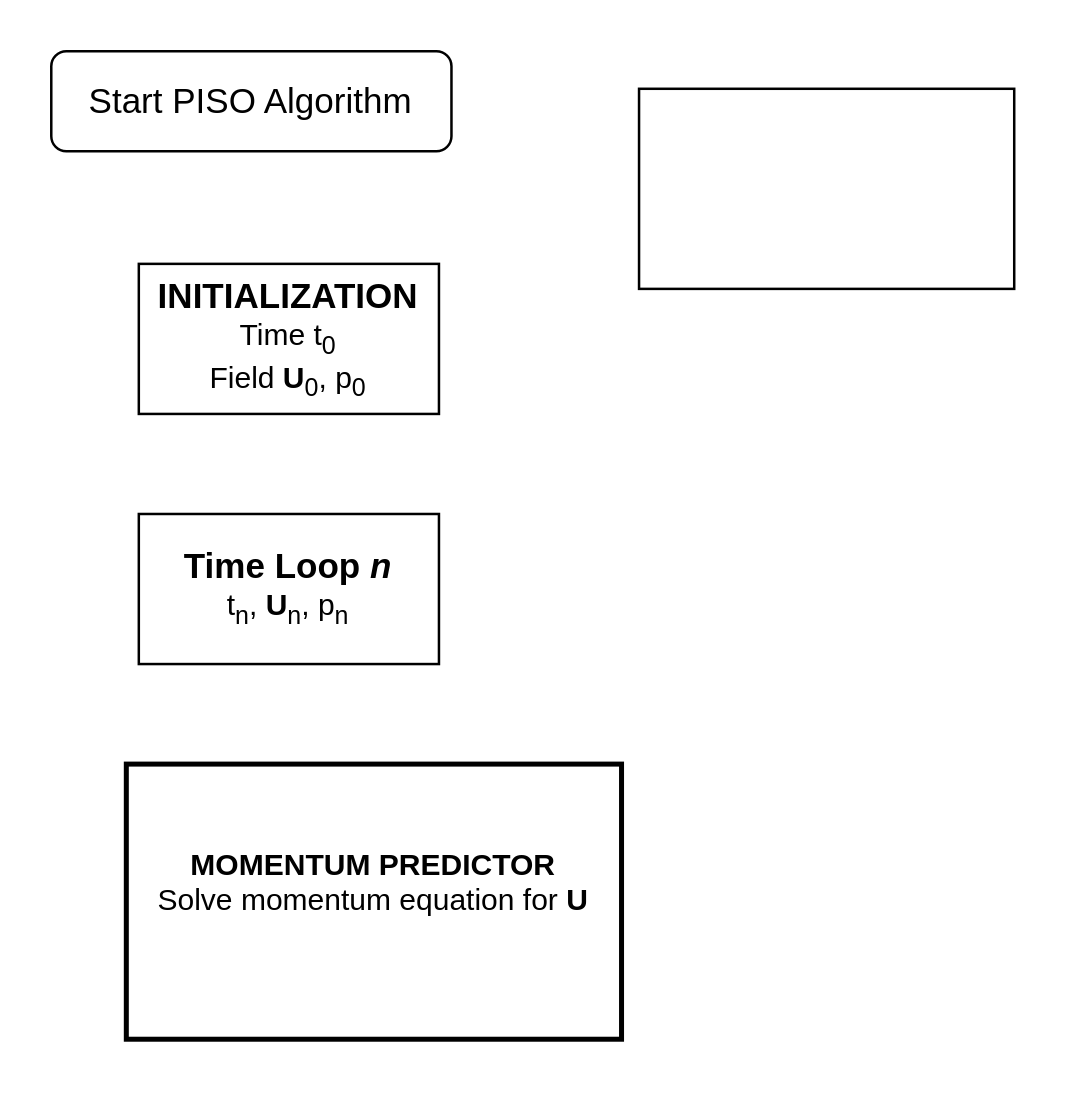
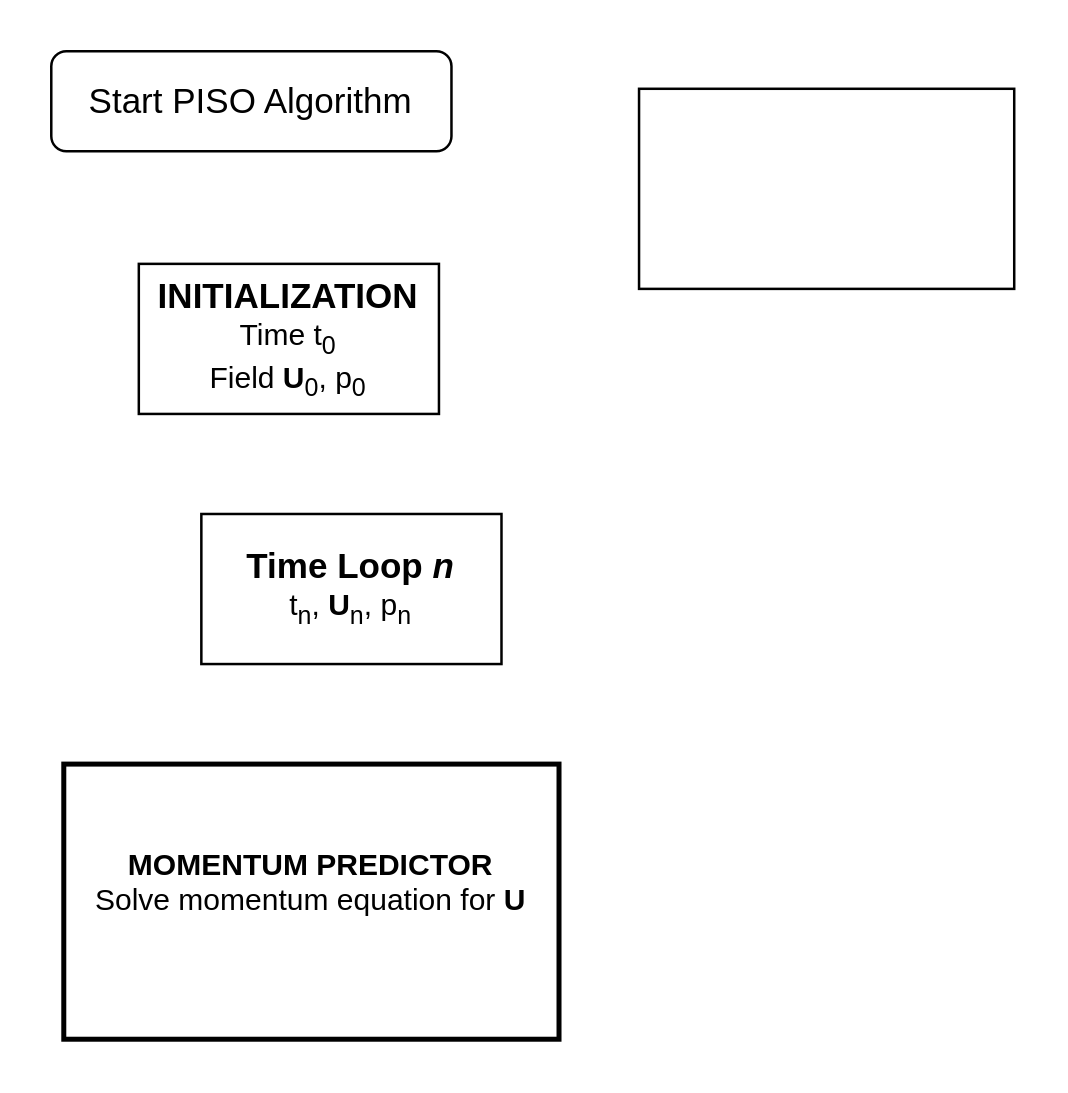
- <mxCell id="4" value="&lt;b&gt;&lt;font style=&quot;font-size: 14px;&quot;&gt;Time Loop &lt;i style=&quot;&quot;&gt;n&lt;/i&gt;&lt;/font&gt;&lt;/b&gt;&lt;br&gt;t&lt;sub&gt;n&lt;/sub&gt;,&amp;nbsp;&lt;b&gt;U&lt;/b&gt;&lt;sub&gt;n&lt;/sub&gt;, p&lt;sub&gt;n&lt;/sub&gt;" style="rounded=0;whiteSpace=wrap;html=1;" vertex="1" parent="1"><mxGeometry x="55" y="205" width="120" height="60" as="geometry" /></mxCell>
+ <mxCell id="4" value="&lt;b&gt;&lt;font style=&quot;font-size: 14px;&quot;&gt;Time Loop &lt;i style=&quot;&quot;&gt;n&lt;/i&gt;&lt;/font&gt;&lt;/b&gt;&lt;br&gt;t&lt;sub&gt;n&lt;/sub&gt;,&amp;nbsp;&lt;b&gt;U&lt;/b&gt;&lt;sub&gt;n&lt;/sub&gt;, p&lt;sub&gt;n&lt;/sub&gt;" style="rounded=0;whiteSpace=wrap;html=1;" vertex="1" parent="1"><mxGeometry x="80" y="205" width="120" height="60" as="geometry" /></mxCell>
- <mxCell id="5" value="&lt;b&gt;MOMENTUM PREDICTOR&lt;/b&gt;&lt;br&gt;Solve momentum equation for &lt;b&gt;U&lt;/b&gt;&lt;div&gt;&lt;br&gt;&lt;/div&gt;" style="rounded=1;whiteSpace=wrap;html=1;strokeWidth=2;arcSize=0;spacing=2;" vertex="1" parent="1"><mxGeometry x="50" y="305" width="198" height="110" as="geometry" /></mxCell>
+ <mxCell id="5" value="&lt;b&gt;MOMENTUM PREDICTOR&lt;/b&gt;&lt;br&gt;Solve momentum equation for &lt;b&gt;U&lt;/b&gt;&lt;div&gt;&lt;br&gt;&lt;/div&gt;" style="rounded=1;whiteSpace=wrap;html=1;strokeWidth=2;arcSize=0;spacing=2;" vertex="1" parent="1"><mxGeometry x="25" y="305" width="198" height="110" as="geometry" /></mxCell>
